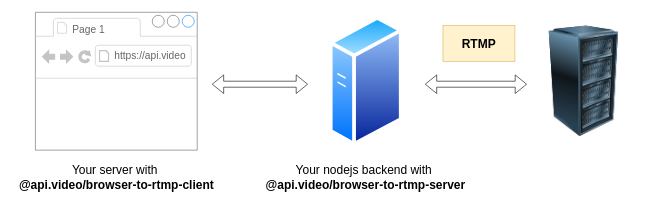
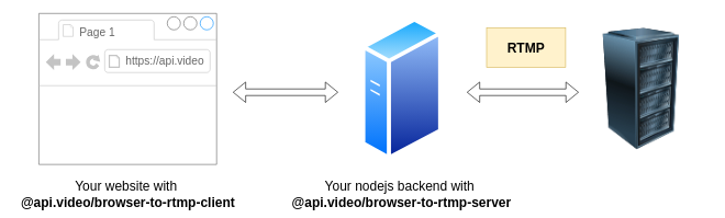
- <mxCell id="13" value="Your server with&amp;nbsp;&lt;br&gt;&lt;b&gt;@api.video/browser-to-rtmp-client&lt;/b&gt;" style="text;html=1;strokeColor=none;fillColor=none;align=center;verticalAlign=middle;whiteSpace=wrap;rounded=0;fontSize=20;" vertex="1" parent="1"><mxGeometry x="20.5" y="280" width="345" height="30" as="geometry" /></mxCell>
+ <mxCell id="13" value="Your website with&amp;nbsp;&lt;br&gt;&lt;b&gt;@api.video/browser-to-rtmp-client&lt;/b&gt;" style="text;html=1;strokeColor=none;fillColor=none;align=center;verticalAlign=middle;whiteSpace=wrap;rounded=0;fontSize=20;" vertex="1" parent="1"><mxGeometry x="20.5" y="280" width="345" height="30" as="geometry" /></mxCell>
